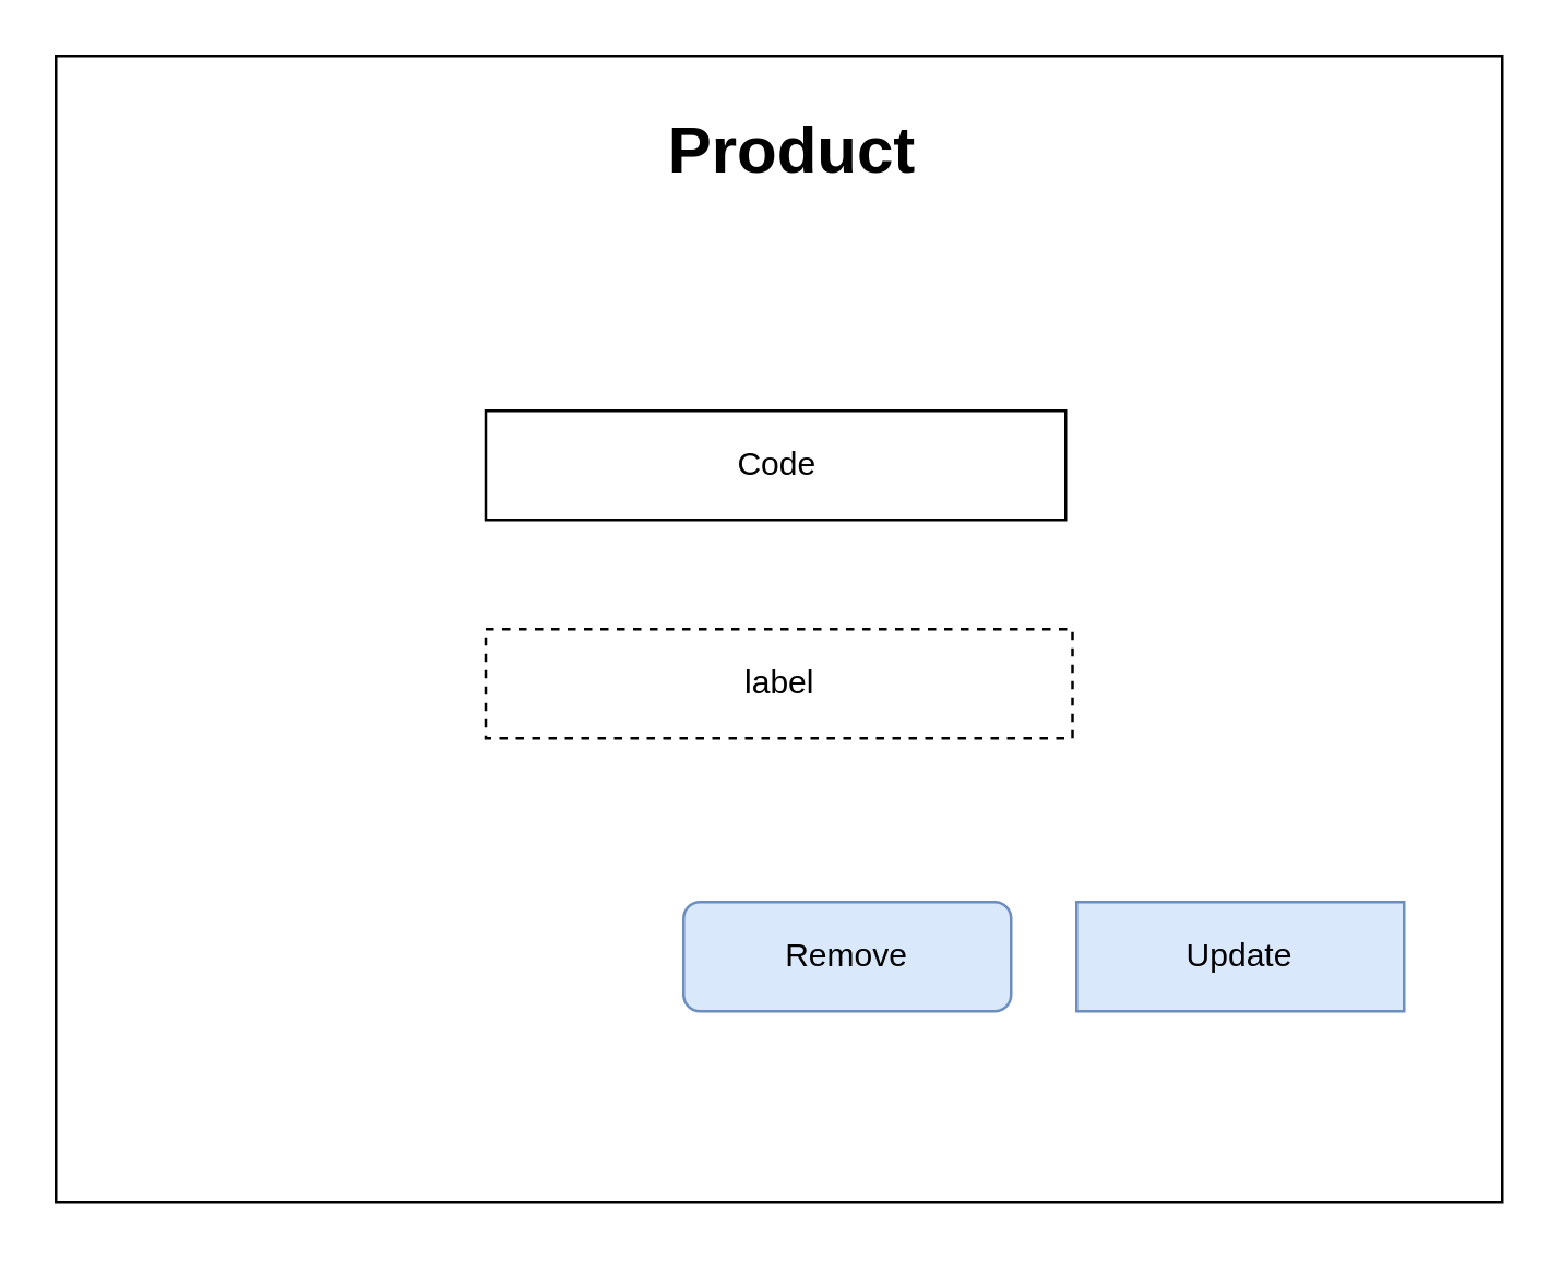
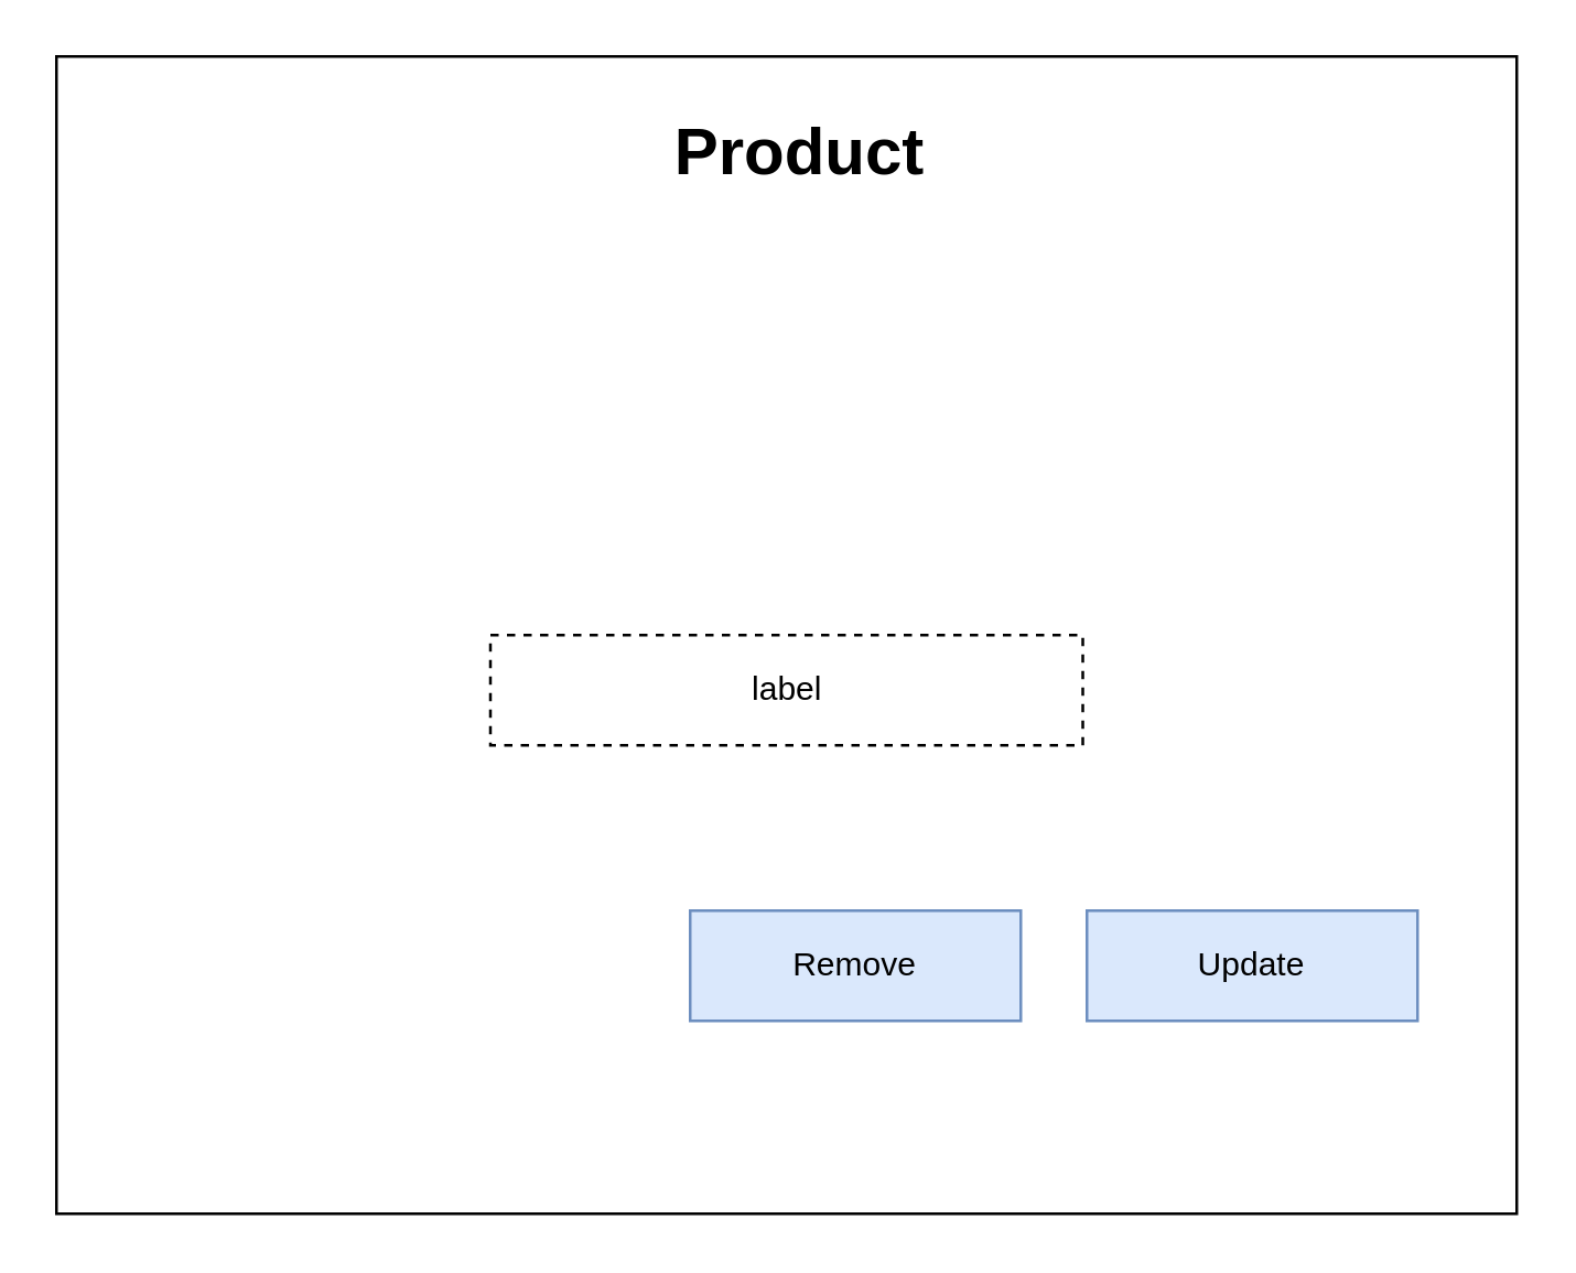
- <mxCell id="4" value="Code" style="rounded=0;whiteSpace=wrap;html=1;" parent="1" vertex="1"><mxGeometry x="177.5" y="150" width="212.5" height="40" as="geometry" /></mxCell>
- <mxCell id="7" value="Remove" style="whiteSpace=wrap;html=1;fillColor=#dae8fc;strokeColor=#6c8ebf;rounded=1;" parent="1" vertex="1"><mxGeometry x="250" y="330" width="120" height="40" as="geometry" /></mxCell>
+ <mxCell id="7" value="Remove" style="rounded=0;whiteSpace=wrap;html=1;fillColor=#dae8fc;strokeColor=#6c8ebf;" parent="1" vertex="1"><mxGeometry x="250" y="330" width="120" height="40" as="geometry" /></mxCell>
